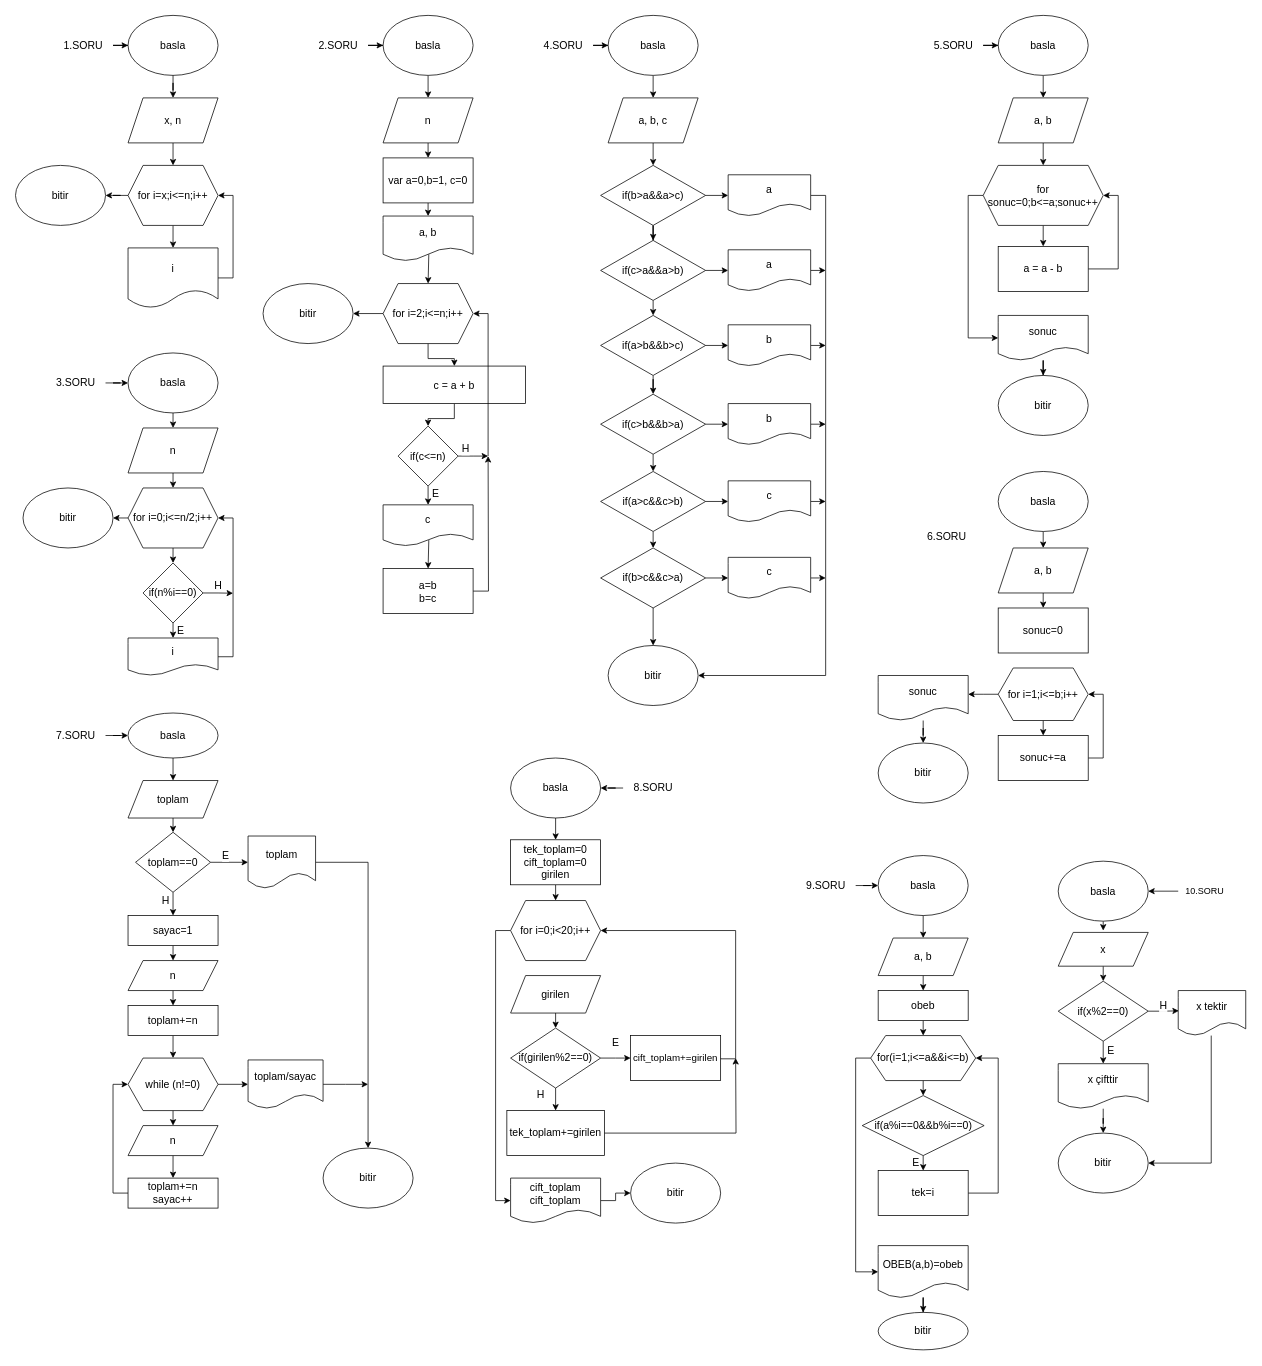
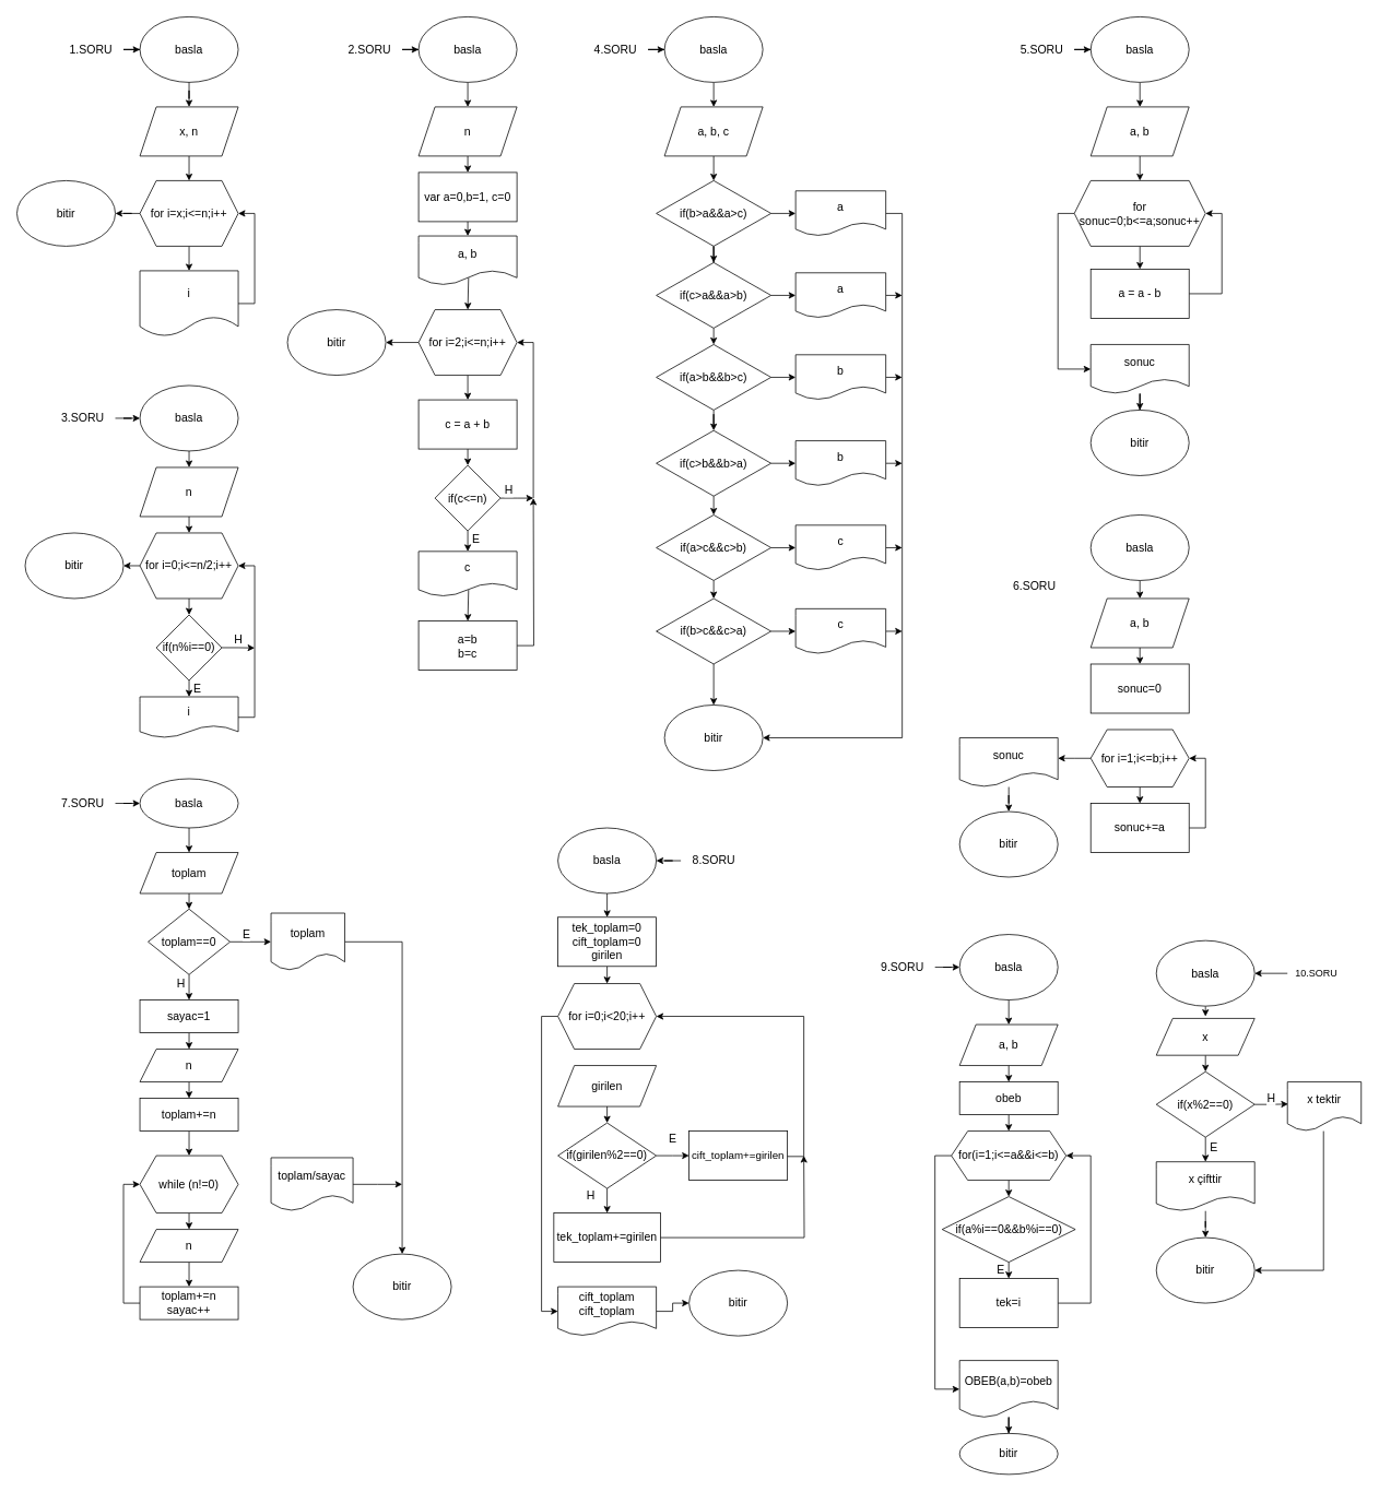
- <mxCell id="22" value="c = a + b" style="rounded=0;whiteSpace=wrap;html=1;fontSize=14;" vertex="1" parent="1"><mxGeometry x="510" y="487.5" width="190" height="50" as="geometry" /></mxCell>
+ <mxCell id="22" value="c = a + b" style="rounded=0;whiteSpace=wrap;html=1;fontSize=14;" vertex="1" parent="1"><mxGeometry x="510" y="487.5" width="120" height="60" as="geometry" /></mxCell>
- <mxCell id="134" style="edgeStyle=orthogonalEdgeStyle;rounded=0;orthogonalLoop=1;jettySize=auto;html=1;exitX=1;exitY=0.5;exitDx=0;exitDy=0;entryX=0;entryY=0.5;entryDx=0;entryDy=0;fontSize=14;" edge="1" parent="1" source="135" target="141"><mxGeometry relative="1" as="geometry" /></mxCell>
